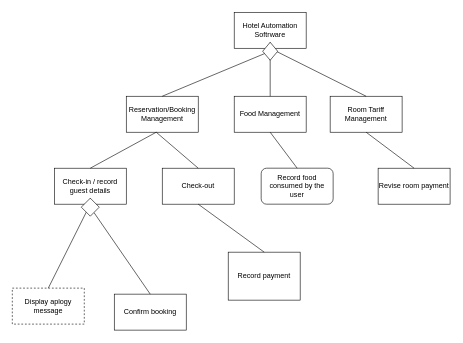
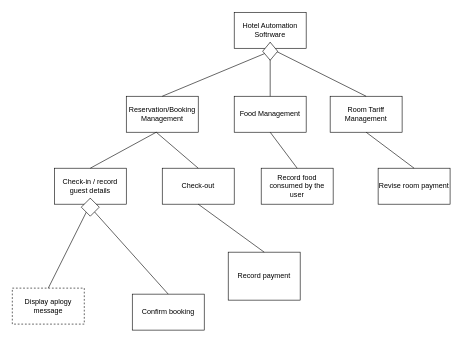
- <mxCell id="17" value="Record food consumed by the user" style="whiteSpace=wrap;html=1;rounded=1;" vertex="1" parent="1"><mxGeometry x="435" y="280" width="120" height="60" as="geometry" /></mxCell>
+ <mxCell id="17" value="Record food consumed by the user" style="rounded=0;whiteSpace=wrap;html=1;" vertex="1" parent="1"><mxGeometry x="435" y="280" width="120" height="60" as="geometry" /></mxCell>
- <mxCell id="13" value="Confirm booking" style="rounded=0;whiteSpace=wrap;html=1;" parent="1" vertex="1"><mxGeometry x="190" y="490" width="120" height="60" as="geometry" /></mxCell>
+ <mxCell id="13" value="Confirm booking" style="rounded=0;whiteSpace=wrap;html=1;" parent="1" vertex="1"><mxGeometry x="220" y="490" width="120" height="60" as="geometry" /></mxCell>
